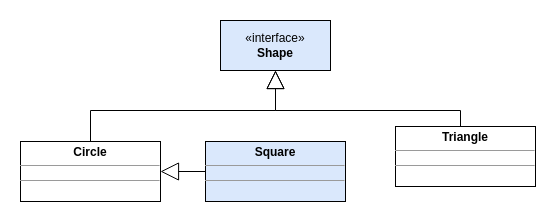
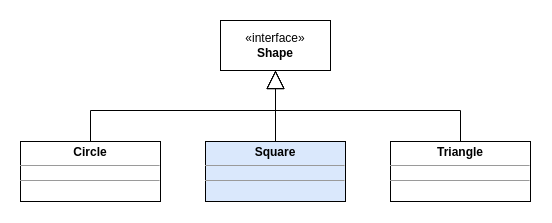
- <mxCell id="2" value="«interface»&lt;br&gt;&lt;b&gt;Shape&lt;/b&gt;" style="html=1;whiteSpace=wrap;fillColor=#dae8fc;" parent="1" vertex="1"><mxGeometry x="220" y="20" width="110" height="50" as="geometry" /></mxCell>
+ <mxCell id="2" value="«interface»&lt;br&gt;&lt;b&gt;Shape&lt;/b&gt;" style="html=1;whiteSpace=wrap;" parent="1" vertex="1"><mxGeometry x="220" y="20" width="110" height="50" as="geometry" /></mxCell>
- <mxCell id="5" value="&lt;p style=&quot;margin:0px;margin-top:4px;text-align:center;&quot;&gt;&lt;b&gt;Triangle&lt;/b&gt;&lt;br&gt;&lt;/p&gt;&lt;hr size=&quot;1&quot;&gt;&lt;div style=&quot;height:2px;&quot;&gt;&lt;/div&gt;&lt;hr size=&quot;1&quot;&gt;&lt;div style=&quot;height:2px;&quot;&gt;&lt;/div&gt;" style="verticalAlign=top;align=left;overflow=fill;fontSize=12;fontFamily=Helvetica;html=1;whiteSpace=wrap;" parent="1" vertex="1"><mxGeometry x="395" y="126" width="140" height="60" as="geometry" /></mxCell>
+ <mxCell id="5" value="&lt;p style=&quot;margin:0px;margin-top:4px;text-align:center;&quot;&gt;&lt;b&gt;Triangle&lt;/b&gt;&lt;br&gt;&lt;/p&gt;&lt;hr size=&quot;1&quot;&gt;&lt;div style=&quot;height:2px;&quot;&gt;&lt;/div&gt;&lt;hr size=&quot;1&quot;&gt;&lt;div style=&quot;height:2px;&quot;&gt;&lt;/div&gt;" style="verticalAlign=top;align=left;overflow=fill;fontSize=12;fontFamily=Helvetica;html=1;whiteSpace=wrap;" parent="1" vertex="1"><mxGeometry x="390" y="141" width="140" height="60" as="geometry" /></mxCell>
- <mxCell id="8" value="" style="endArrow=block;endSize=16;endFill=0;html=1;rounded=0;" parent="1" source="4" target="3" edge="1"><mxGeometry width="160" relative="1" as="geometry"><mxPoint x="305" y="331" as="sourcePoint" /><mxPoint x="90" y="260" as="targetPoint" /><mxPoint as="offset" /></mxGeometry></mxCell>
+ <mxCell id="8" value="" style="endArrow=block;endSize=16;endFill=0;html=1;rounded=0;" parent="1" source="4" target="2" edge="1"><mxGeometry width="160" relative="1" as="geometry"><mxPoint x="305" y="331" as="sourcePoint" /><mxPoint x="90" y="260" as="targetPoint" /><mxPoint as="offset" /></mxGeometry></mxCell>
